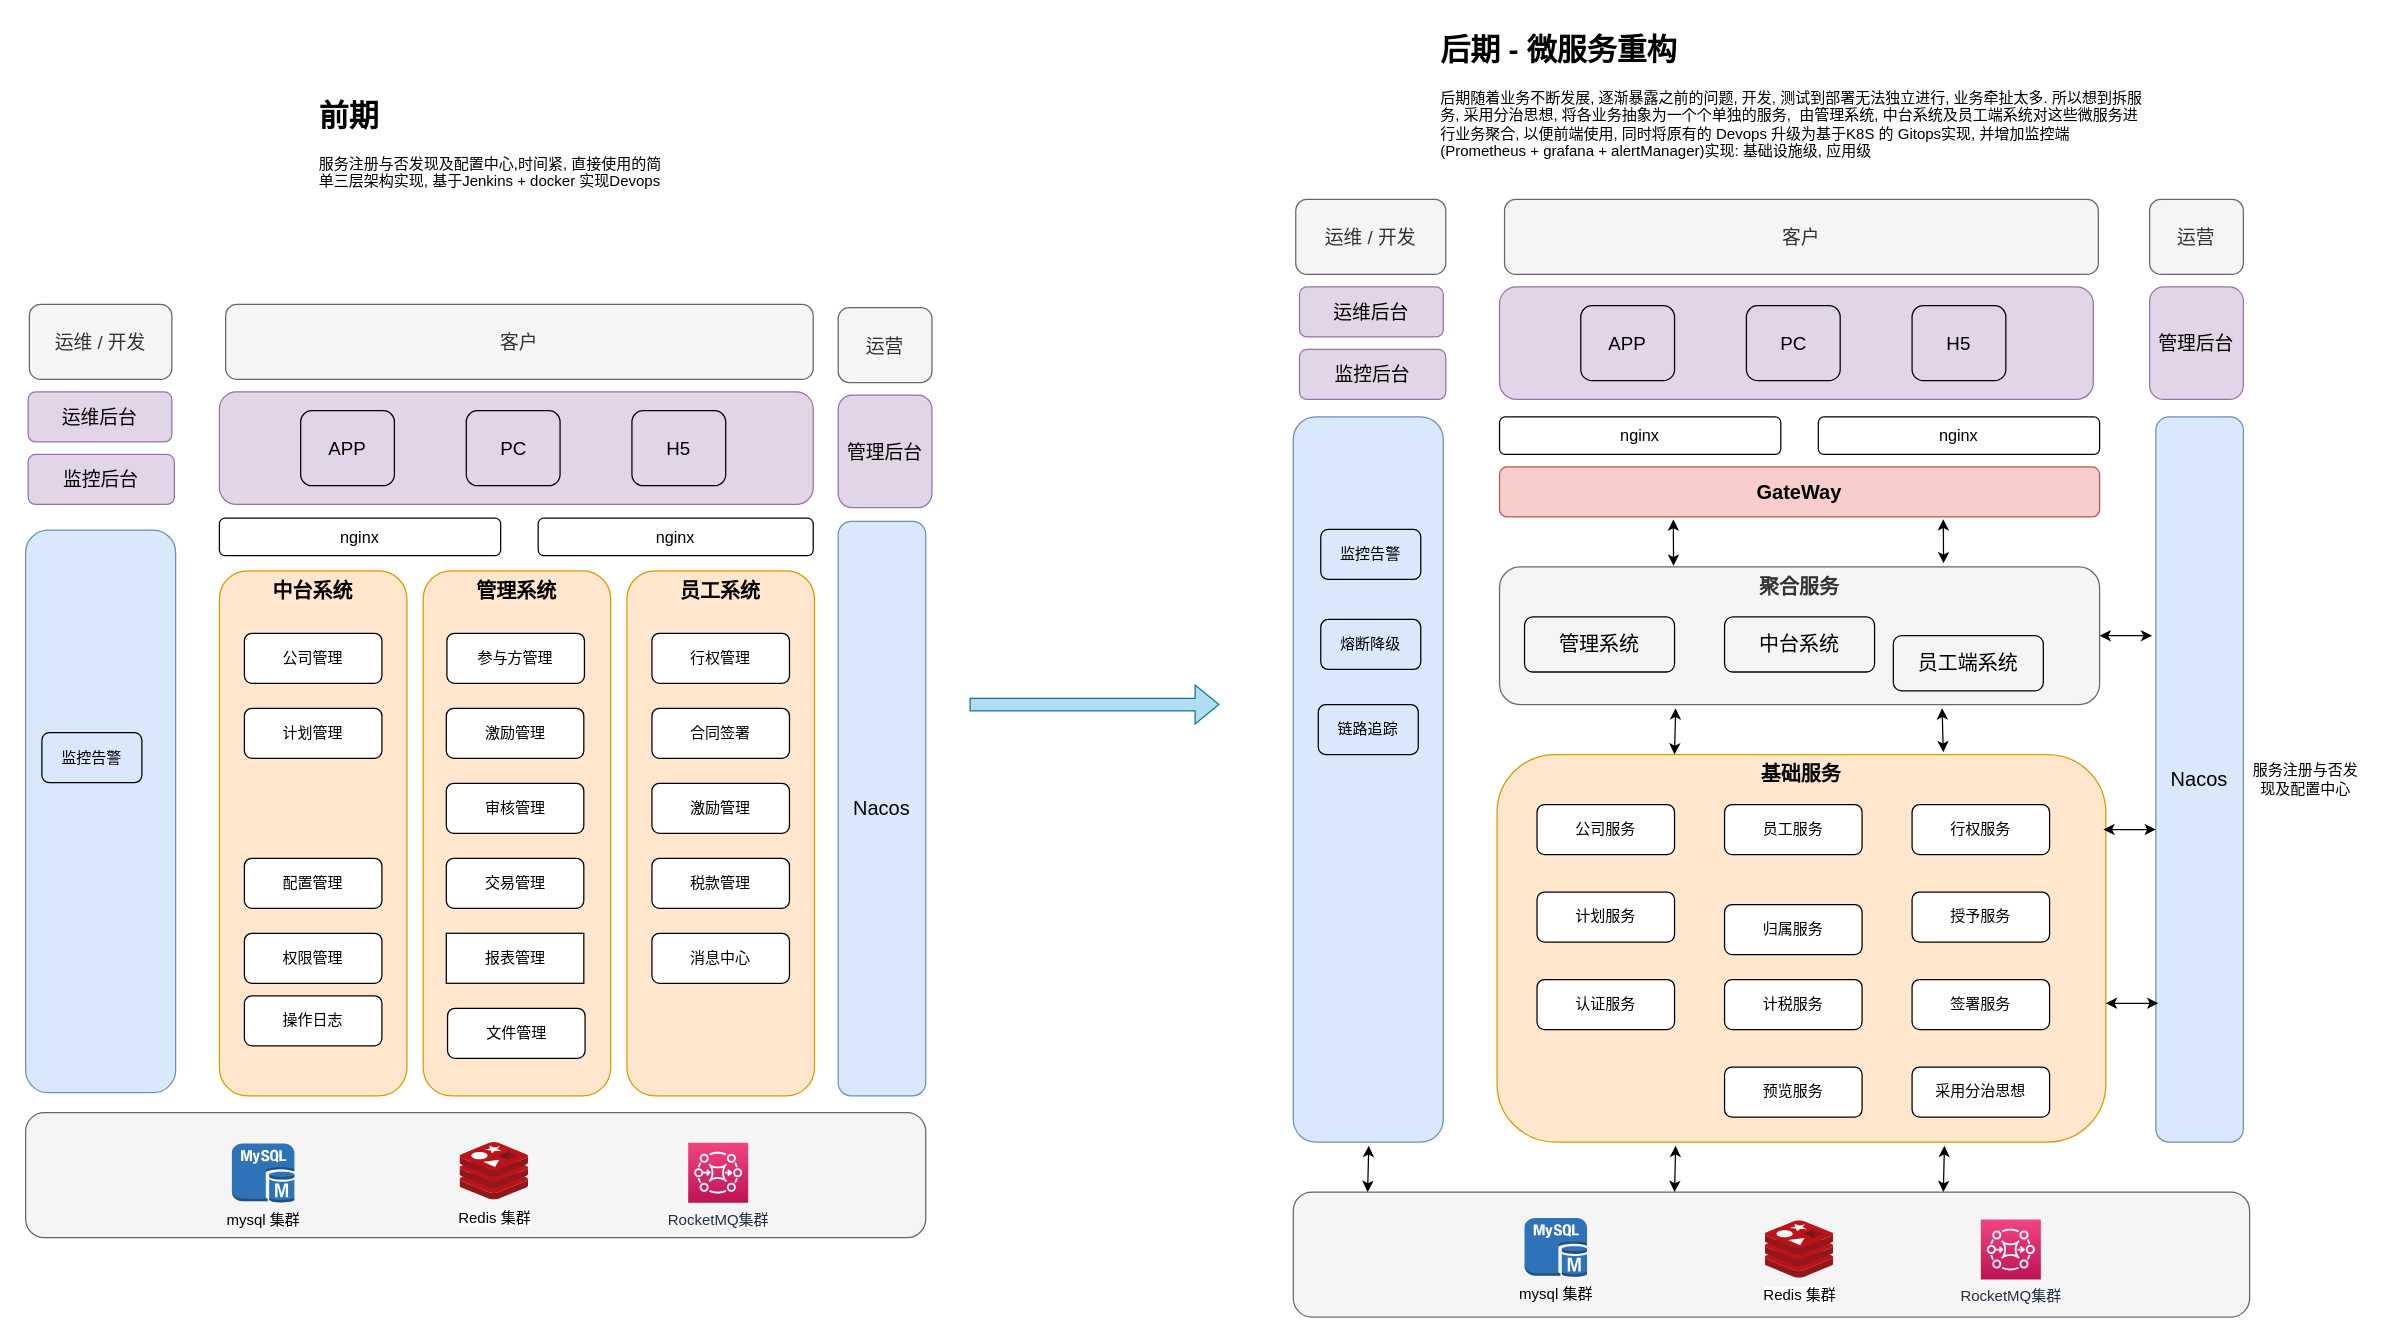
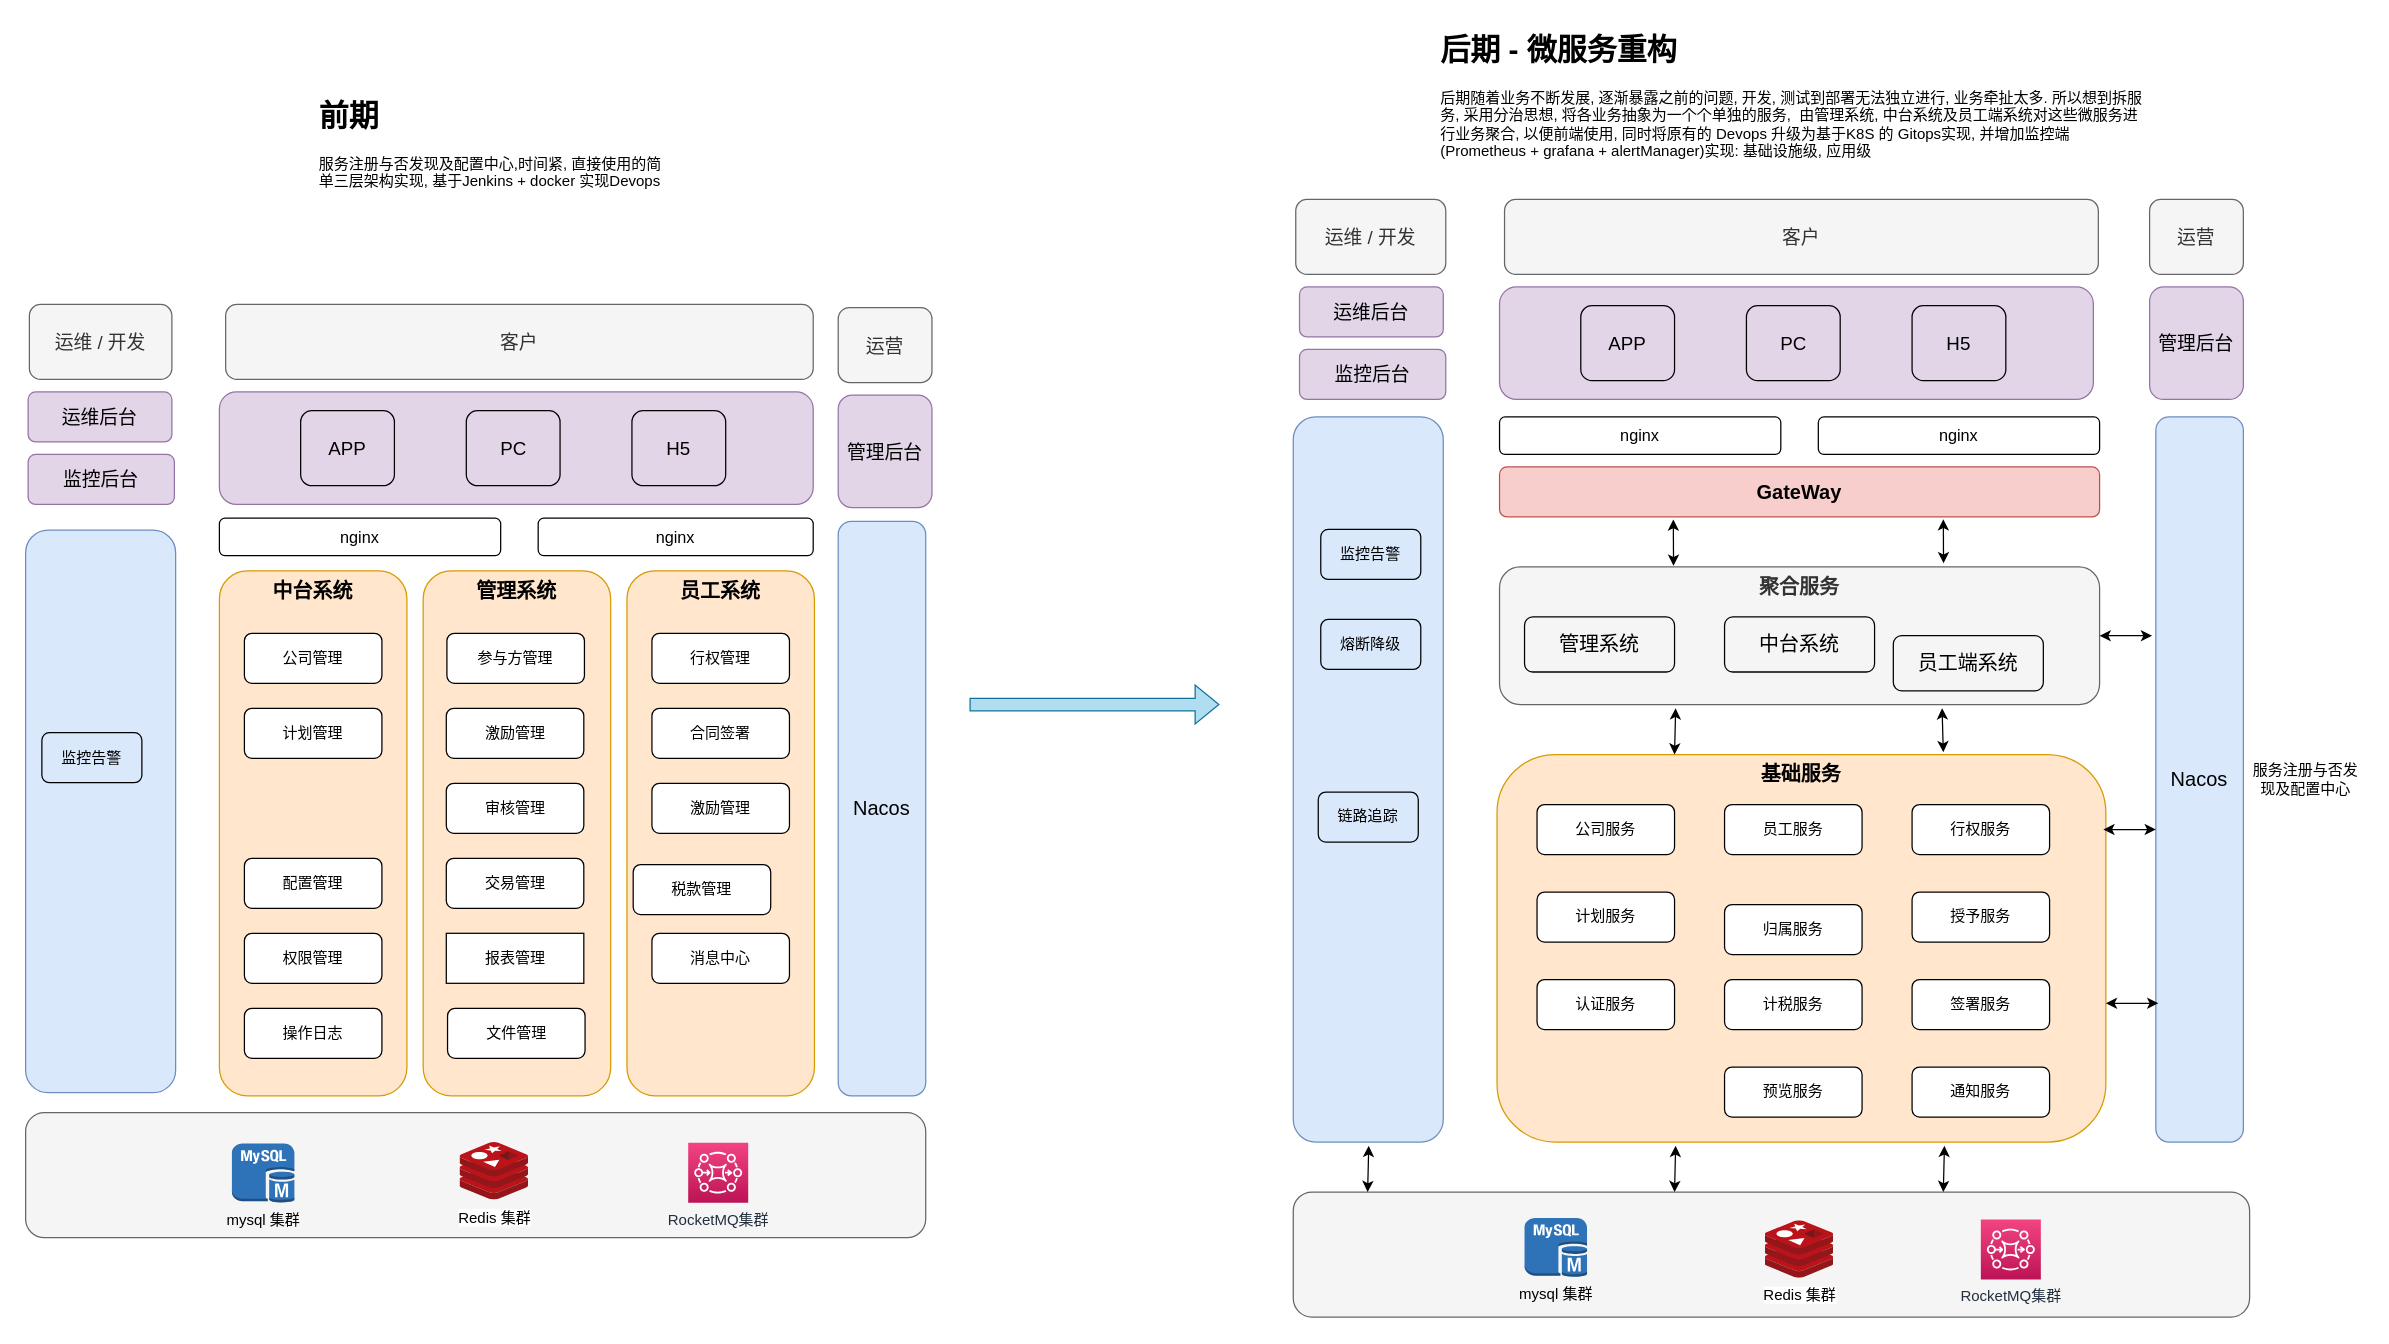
- <mxCell id="36" value="链路追踪" style="rounded=1;whiteSpace=wrap;html=1;fillColor=none;fontSize=12;" parent="1" vertex="1"><mxGeometry x="1054" y="563" width="80" height="40" as="geometry" /></mxCell>
+ <mxCell id="36" value="链路追踪" style="rounded=1;whiteSpace=wrap;html=1;fillColor=none;fontSize=12;" parent="1" vertex="1"><mxGeometry x="1054" y="633" width="80" height="40" as="geometry" /></mxCell>
- <mxCell id="83" value="&lt;span&gt;税款管理&lt;/span&gt;" style="rounded=1;whiteSpace=wrap;html=1;" vertex="1" parent="1"><mxGeometry x="521" y="686.02" width="110" height="40" as="geometry" /></mxCell>
+ <mxCell id="83" value="&lt;span&gt;税款管理&lt;/span&gt;" style="rounded=1;whiteSpace=wrap;html=1;" vertex="1" parent="1"><mxGeometry x="506" y="691.02" width="110" height="40" as="geometry" /></mxCell>
- <mxCell id="72" value="&lt;span&gt;操作日志&lt;/span&gt;" style="rounded=1;whiteSpace=wrap;html=1;" vertex="1" parent="1"><mxGeometry x="195" y="796.02" width="110" height="40" as="geometry" /></mxCell>
+ <mxCell id="72" value="&lt;span&gt;操作日志&lt;/span&gt;" style="rounded=1;whiteSpace=wrap;html=1;" vertex="1" parent="1"><mxGeometry x="195" y="806.02" width="110" height="40" as="geometry" /></mxCell>
- <mxCell id="12" value="&lt;span&gt;采用分治思想&lt;/span&gt;" style="rounded=1;whiteSpace=wrap;html=1;" parent="1" vertex="1"><mxGeometry x="1529" y="853" width="110" height="40" as="geometry" /></mxCell>
+ <mxCell id="12" value="&lt;span&gt;通知服务&lt;/span&gt;" style="rounded=1;whiteSpace=wrap;html=1;" parent="1" vertex="1"><mxGeometry x="1529" y="853" width="110" height="40" as="geometry" /></mxCell>
